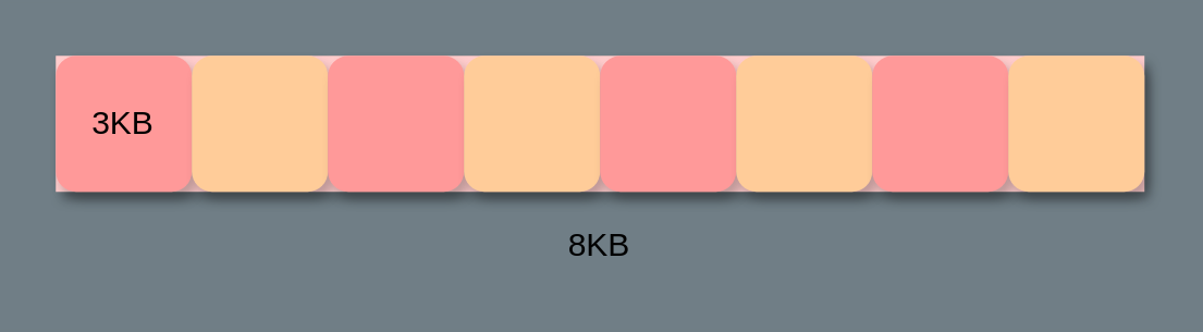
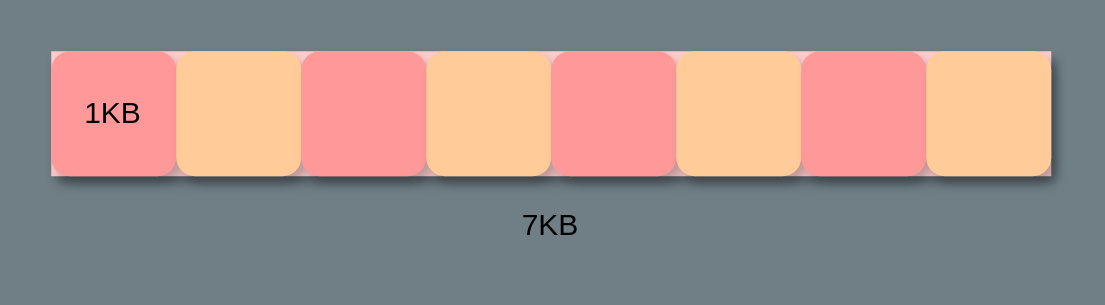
- <mxCell id="13" value="3KB" style="text;html=1;strokeColor=none;fillColor=none;align=center;verticalAlign=middle;whiteSpace=wrap;rounded=0;shadow=1;" vertex="1" parent="1"><mxGeometry x="25" y="35" width="40" height="20" as="geometry" /></mxCell>
+ <mxCell id="13" value="1KB" style="text;html=1;strokeColor=none;fillColor=none;align=center;verticalAlign=middle;whiteSpace=wrap;rounded=0;shadow=1;" vertex="1" parent="1"><mxGeometry x="25" y="35" width="40" height="20" as="geometry" /></mxCell>
- <mxCell id="12" value="8KB" style="text;html=1;strokeColor=none;fillColor=none;align=center;verticalAlign=middle;whiteSpace=wrap;rounded=0;shadow=1;" vertex="1" parent="1"><mxGeometry x="200" y="80" width="40" height="20" as="geometry" /></mxCell>
+ <mxCell id="12" value="7KB" style="text;html=1;strokeColor=none;fillColor=none;align=center;verticalAlign=middle;whiteSpace=wrap;rounded=0;shadow=1;" vertex="1" parent="1"><mxGeometry x="200" y="80" width="40" height="20" as="geometry" /></mxCell>
